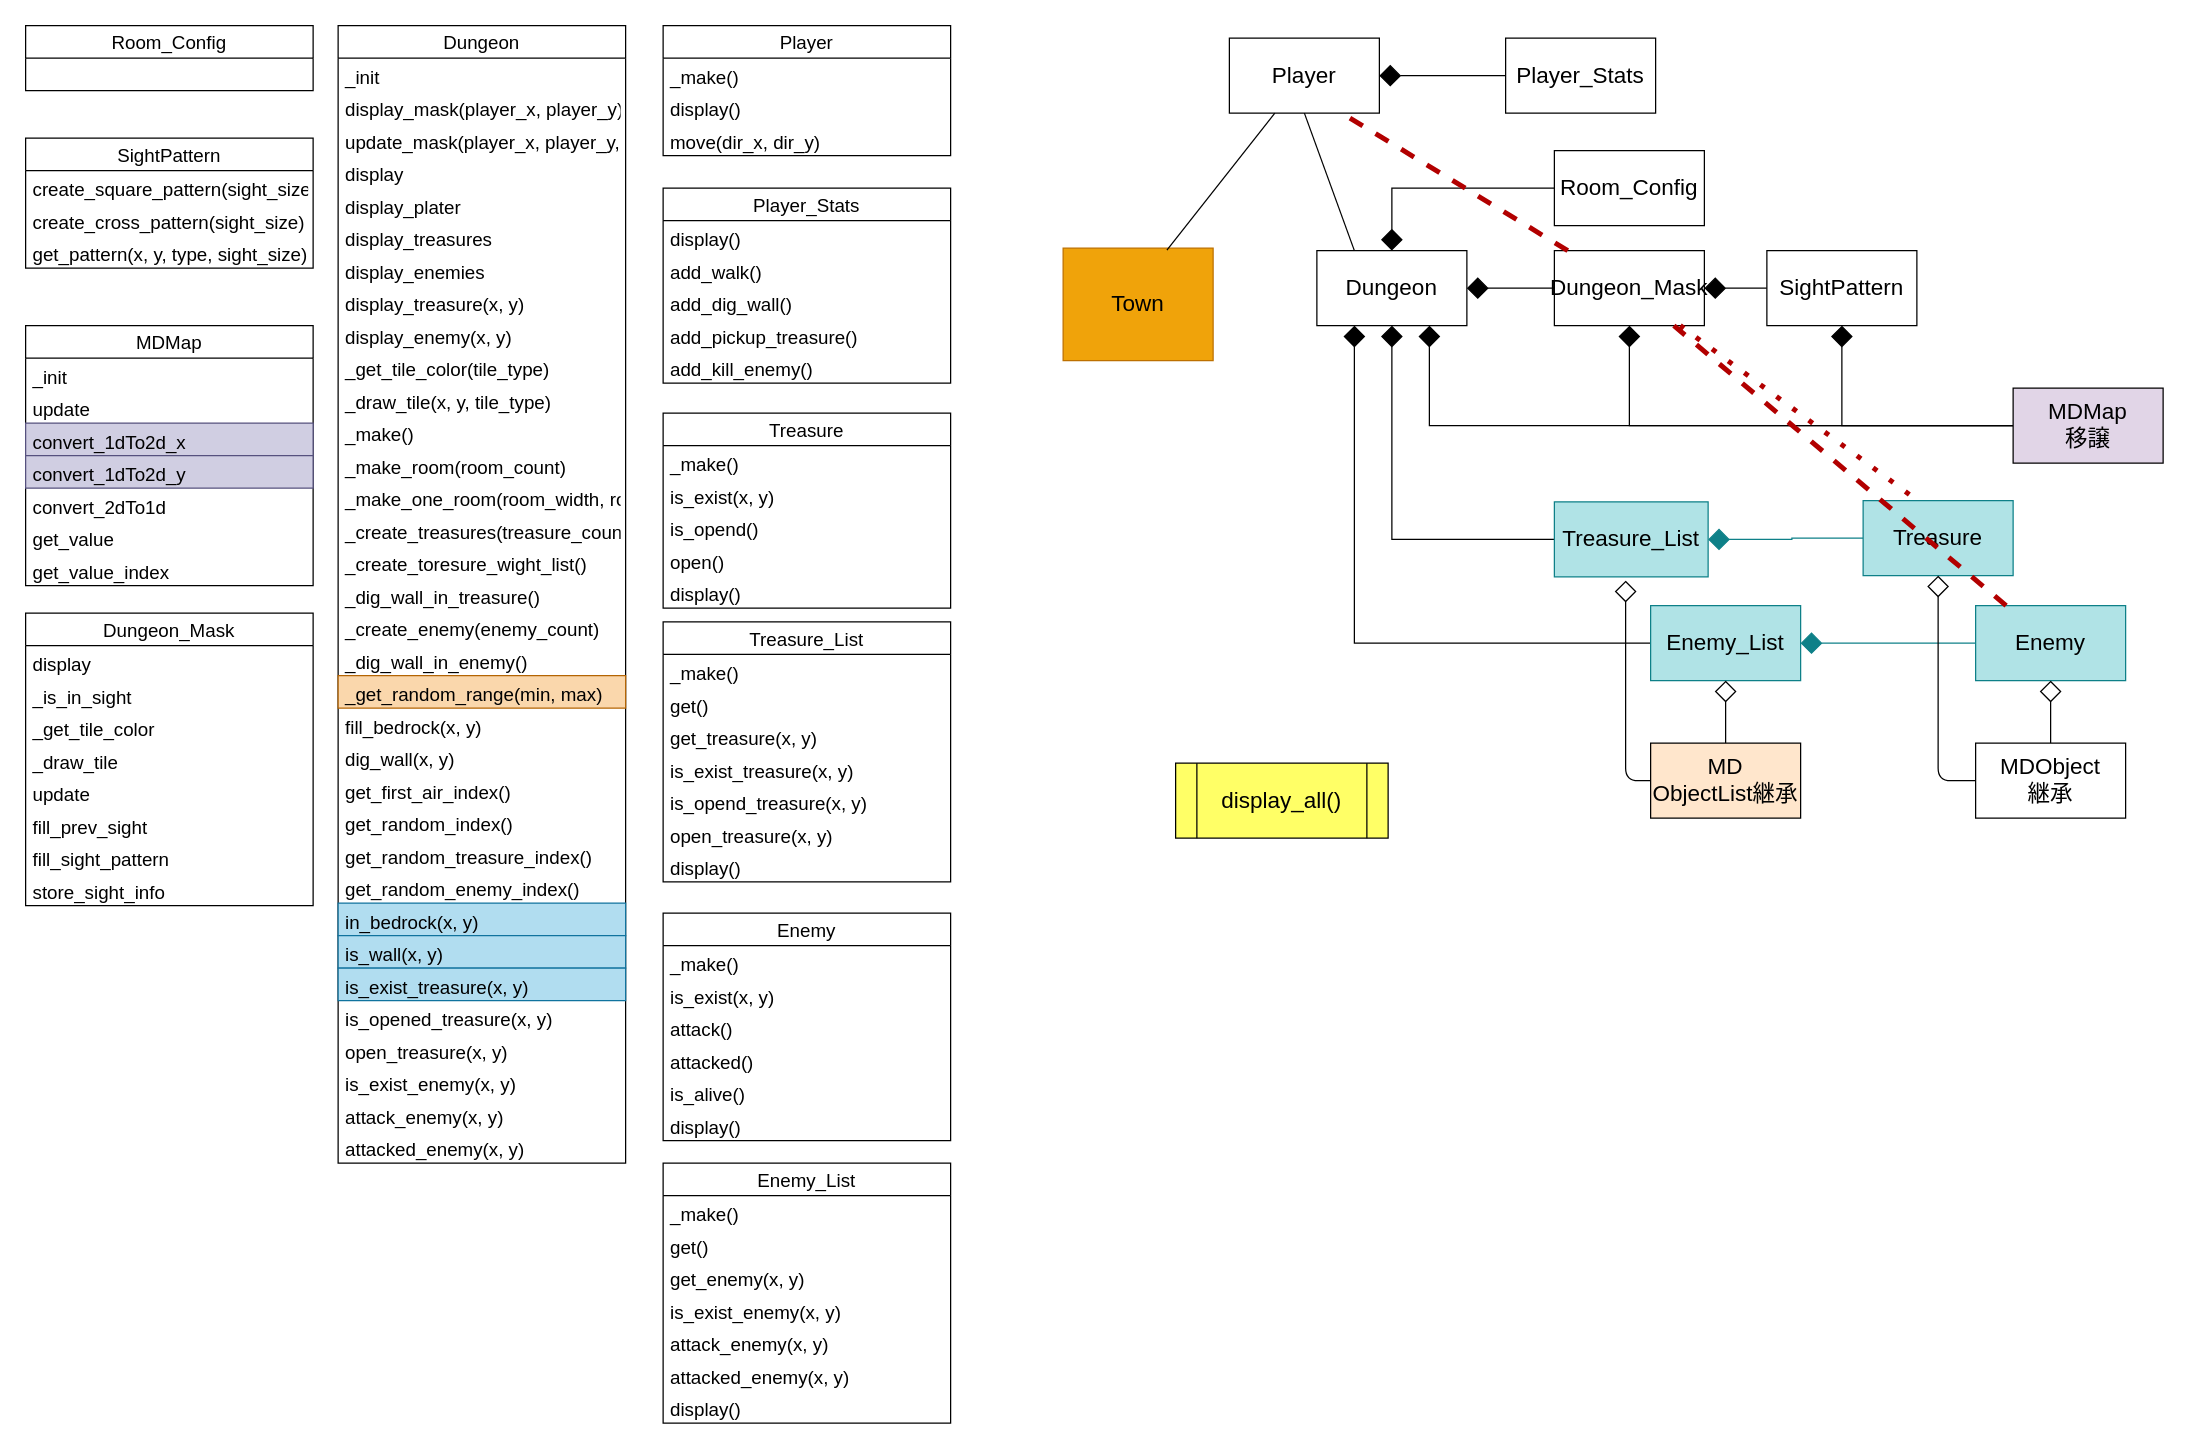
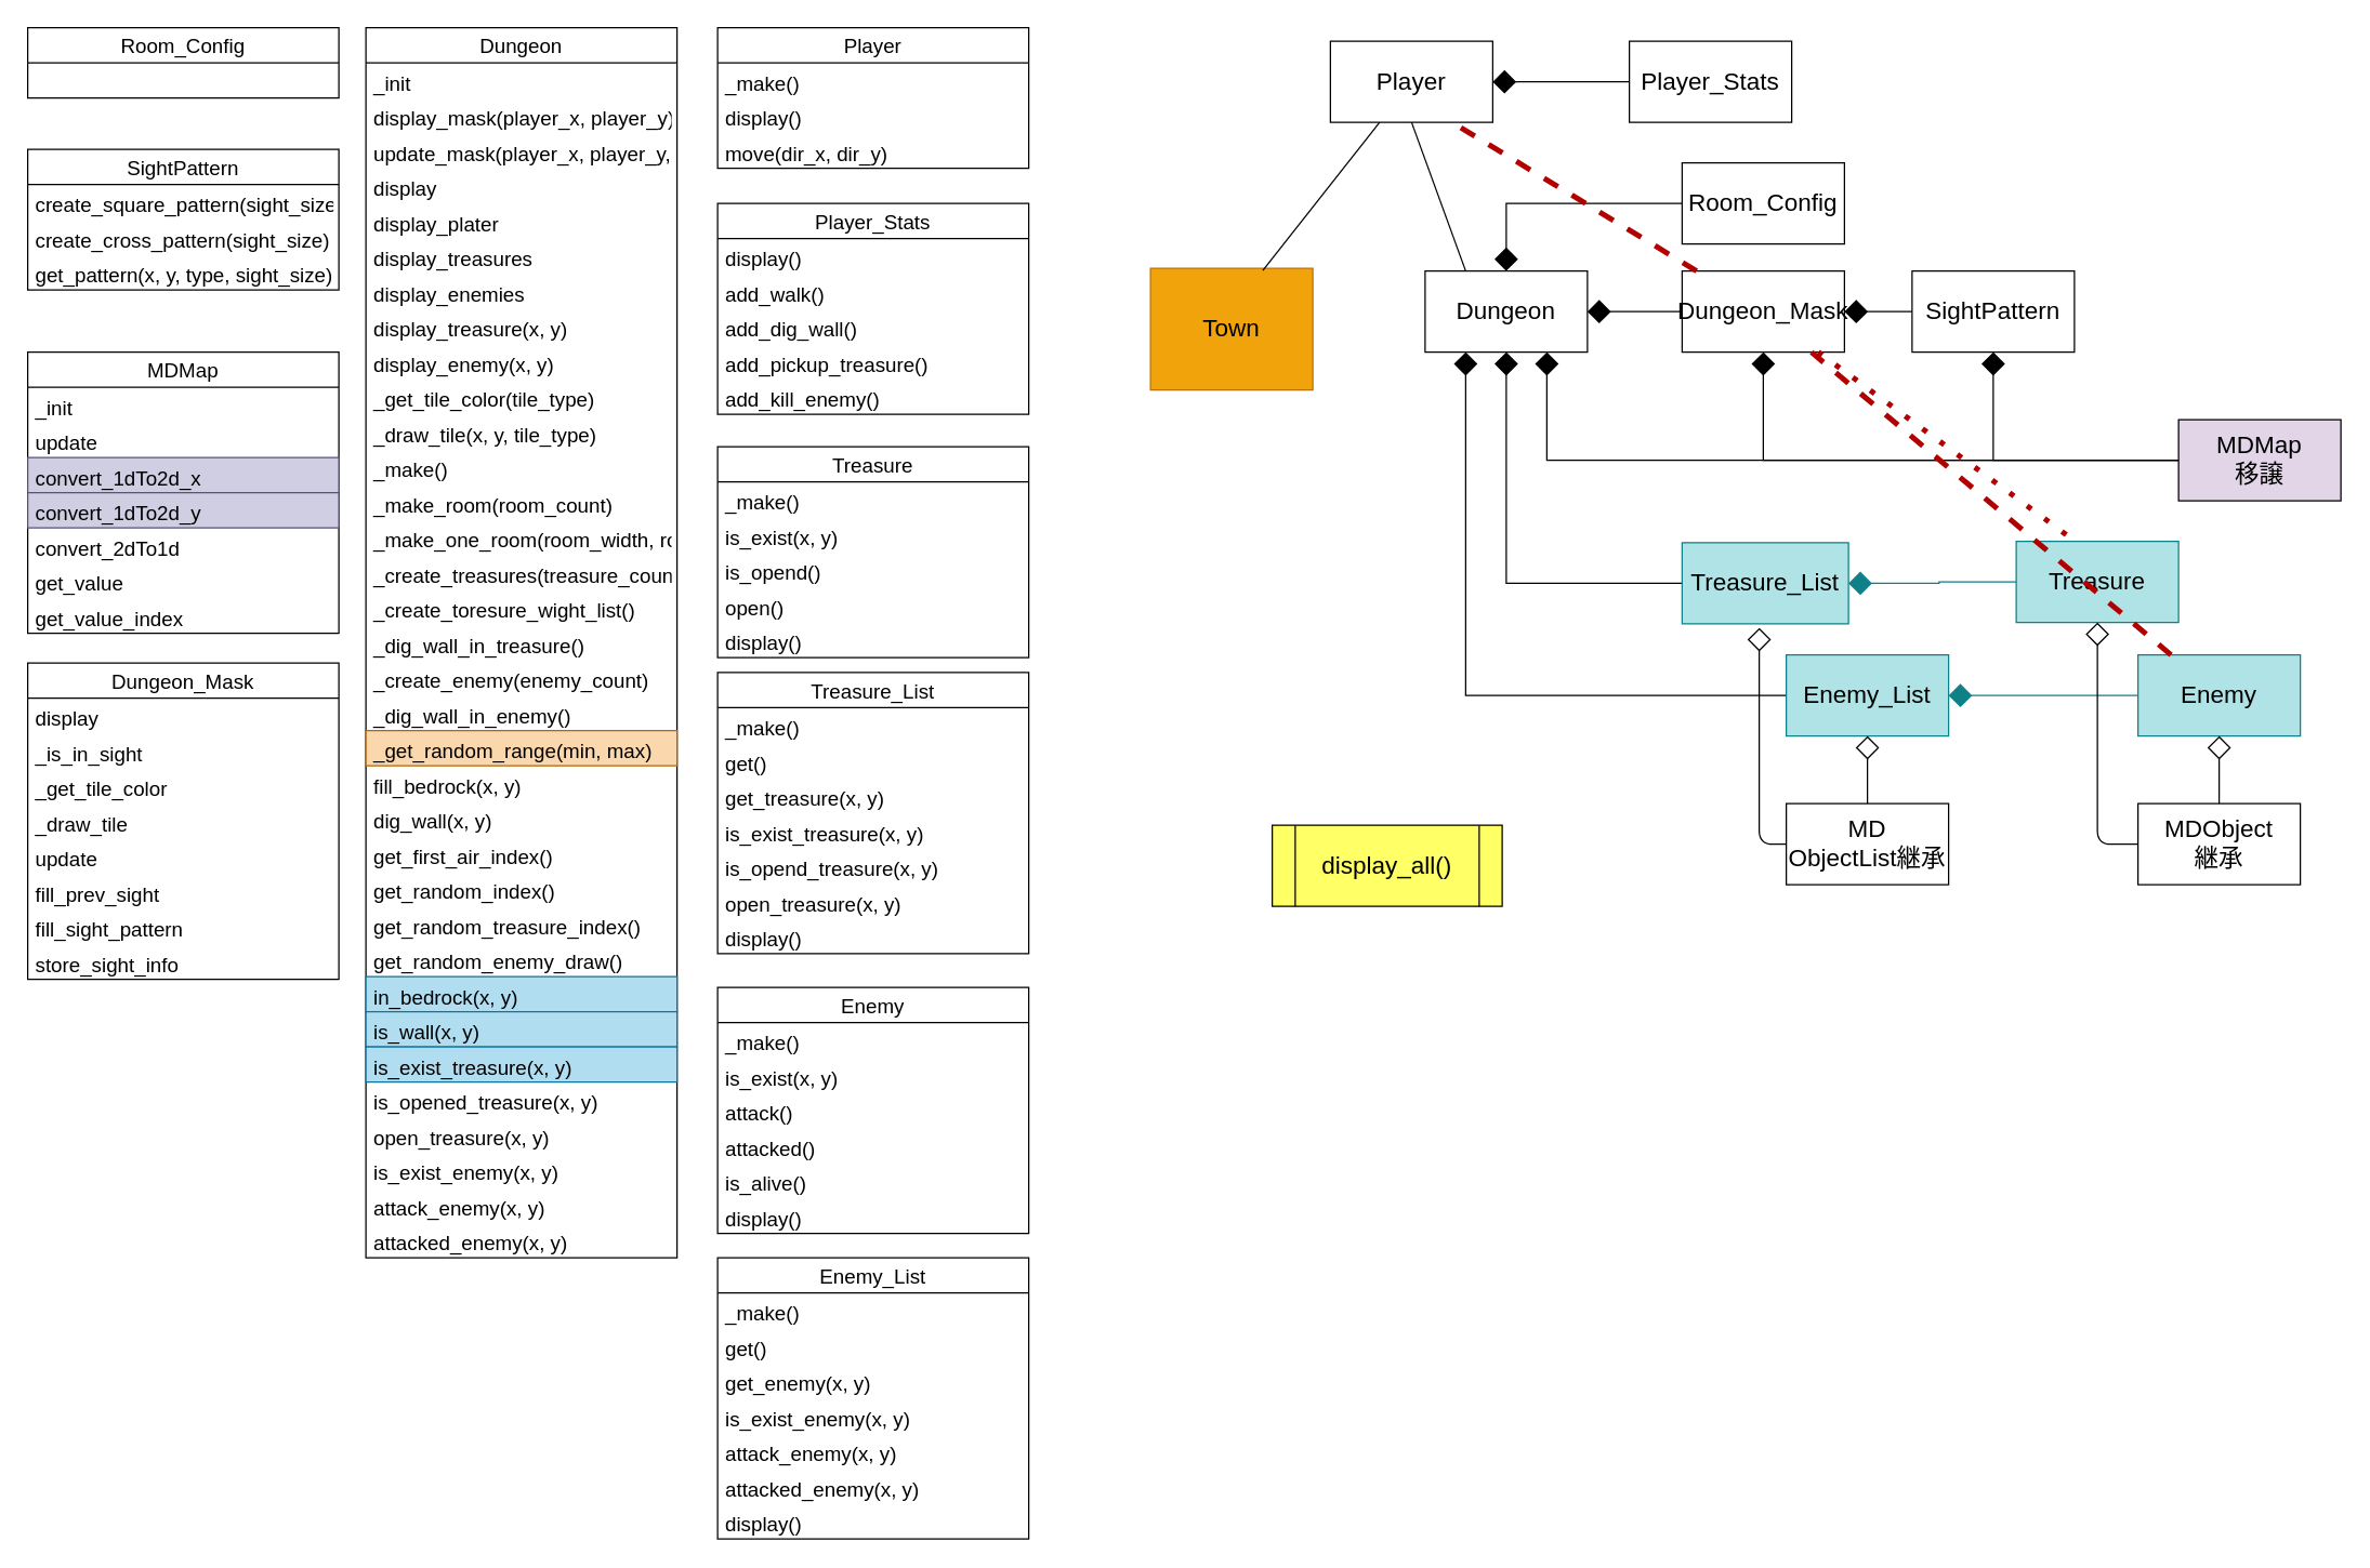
- <mxCell id="132" value="MD&lt;br&gt;ObjectList継承" style="rounded=0;whiteSpace=wrap;html=1;fontSize=18;fillColor=#ffe6cc;" parent="1" vertex="1"><mxGeometry x="1320" y="594" width="120" height="60" as="geometry" /></mxCell>
+ <mxCell id="132" value="MD&lt;br&gt;ObjectList継承" style="rounded=0;whiteSpace=wrap;html=1;fontSize=18;" parent="1" vertex="1"><mxGeometry x="1320" y="594" width="120" height="60" as="geometry" /></mxCell>
- <mxCell id="50" value="get_random_enemy_index()" style="text;strokeColor=none;fillColor=none;align=left;verticalAlign=top;spacingLeft=4;spacingRight=4;overflow=hidden;rotatable=0;points=[[0,0.5],[1,0.5]];portConstraint=eastwest;fontSize=15;" parent="24" vertex="1"><mxGeometry y="676" width="230" height="26" as="geometry" /></mxCell>
+ <mxCell id="50" value="get_random_enemy_draw()" style="text;strokeColor=none;fillColor=none;align=left;verticalAlign=top;spacingLeft=4;spacingRight=4;overflow=hidden;rotatable=0;points=[[0,0.5],[1,0.5]];portConstraint=eastwest;fontSize=15;" parent="24" vertex="1"><mxGeometry y="676" width="230" height="26" as="geometry" /></mxCell>
